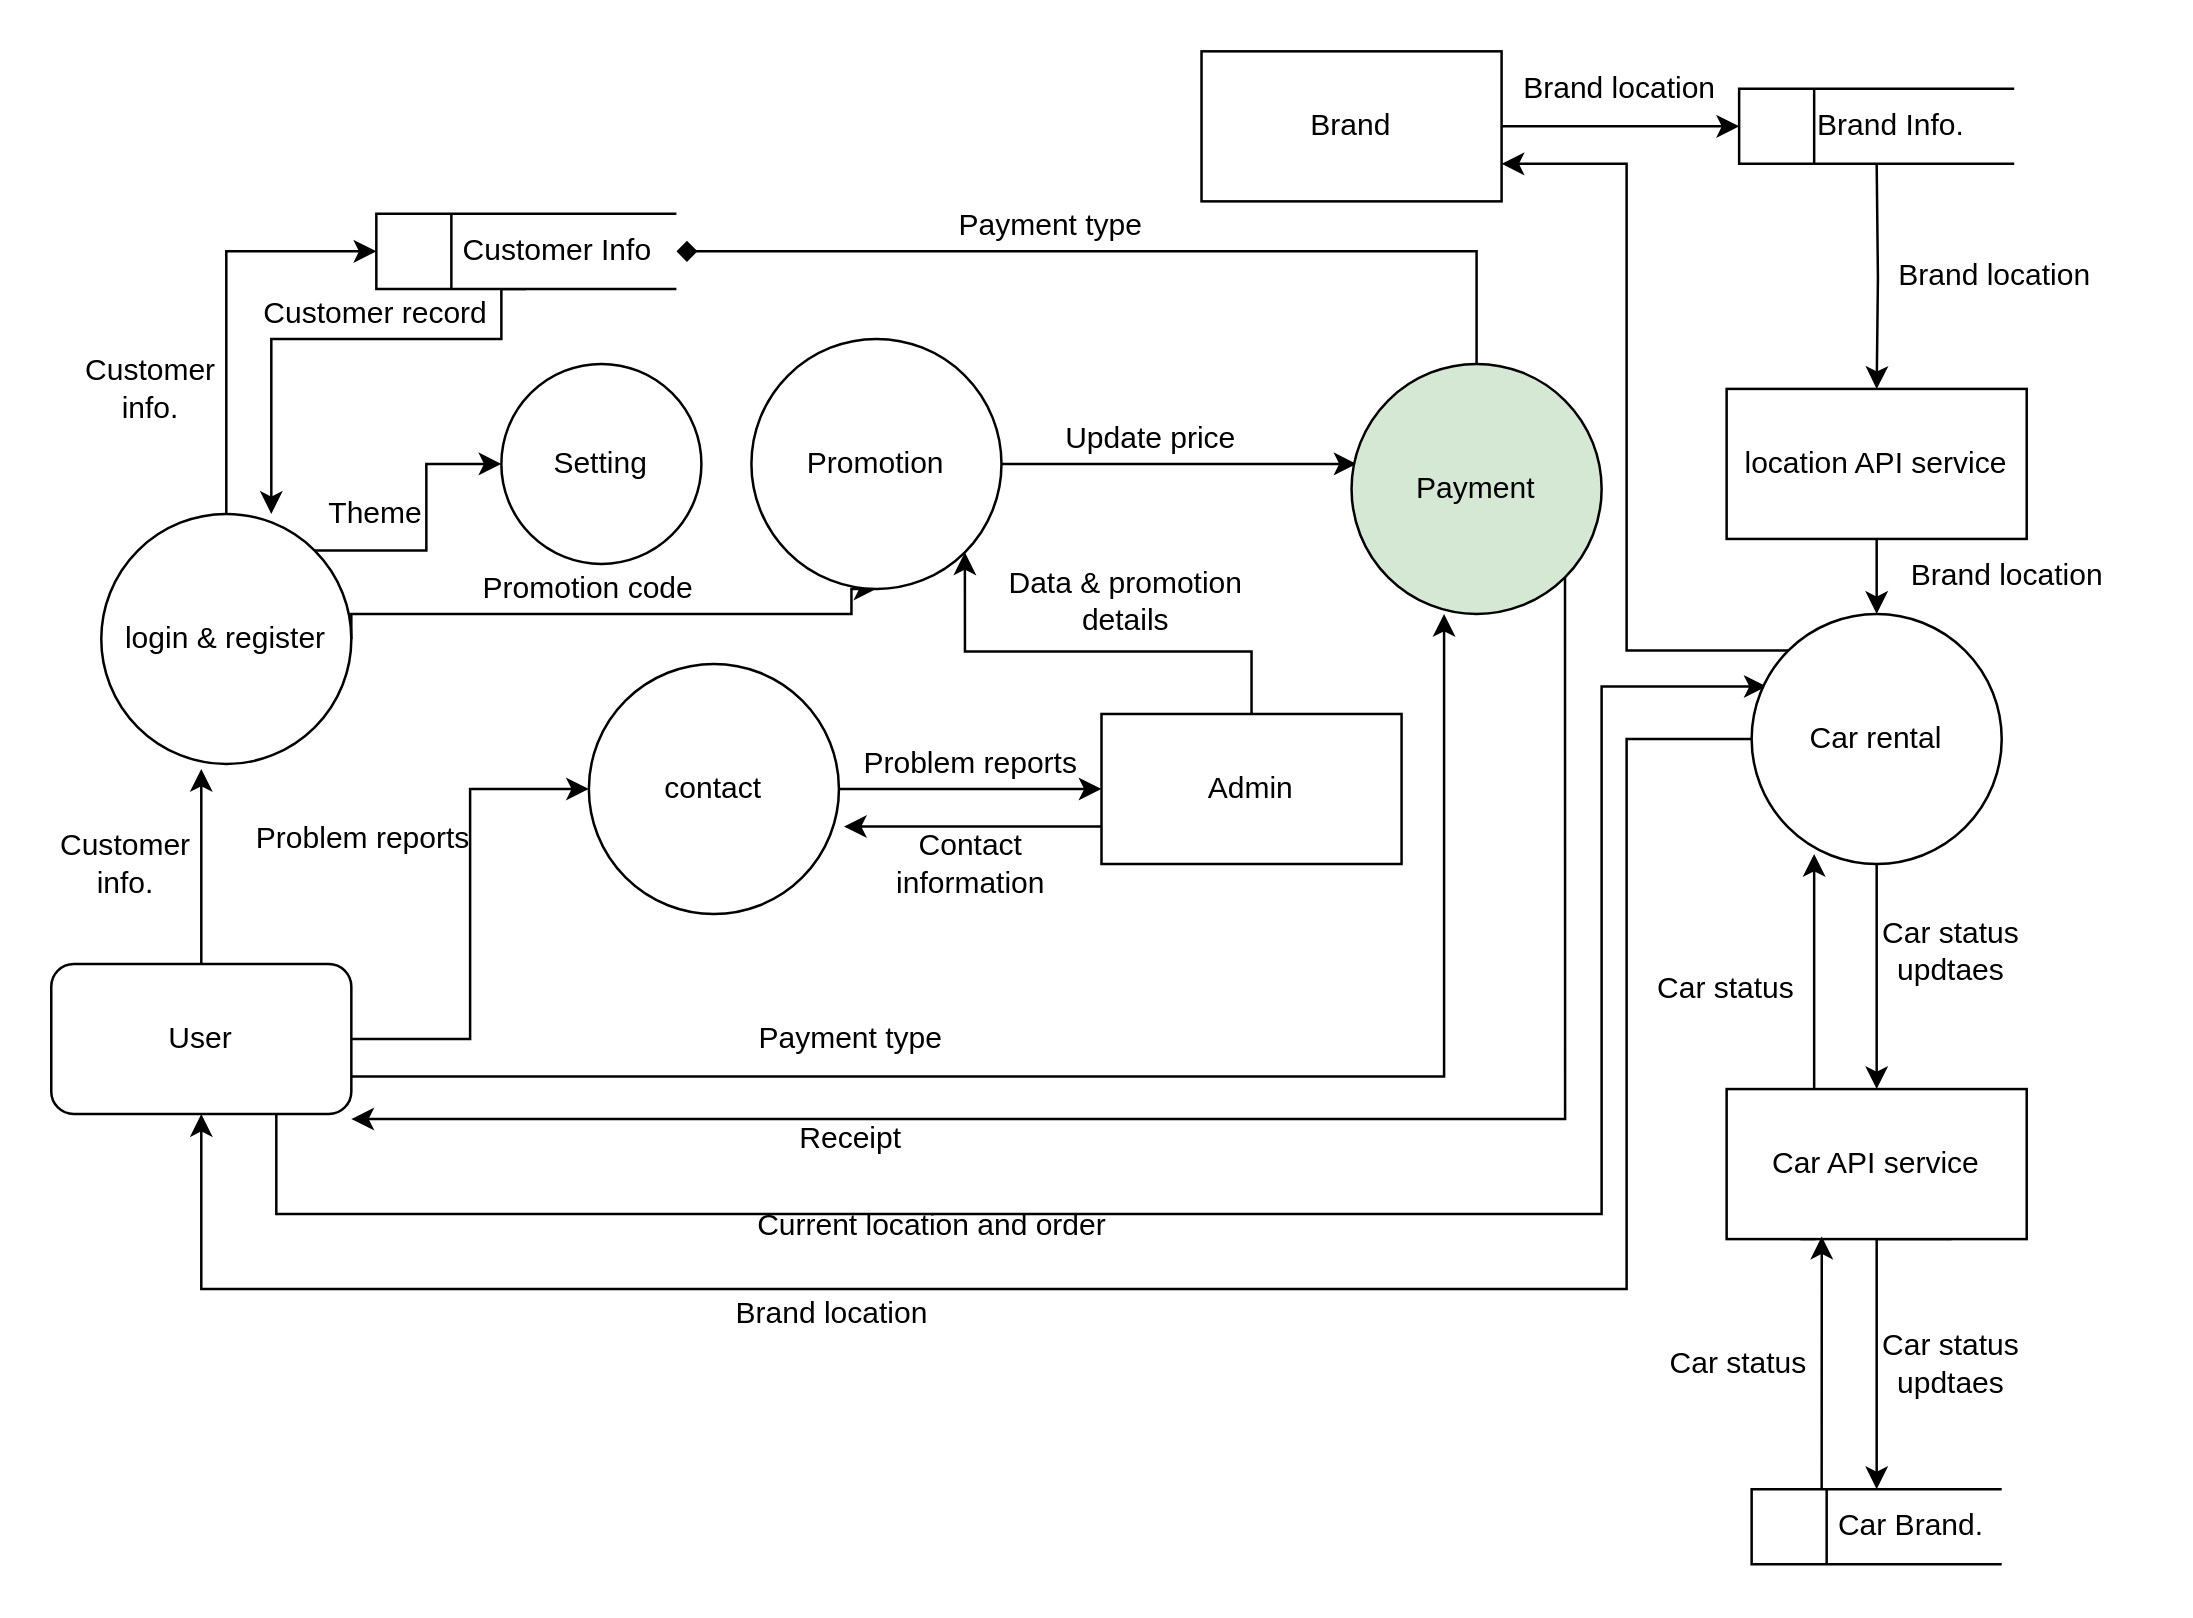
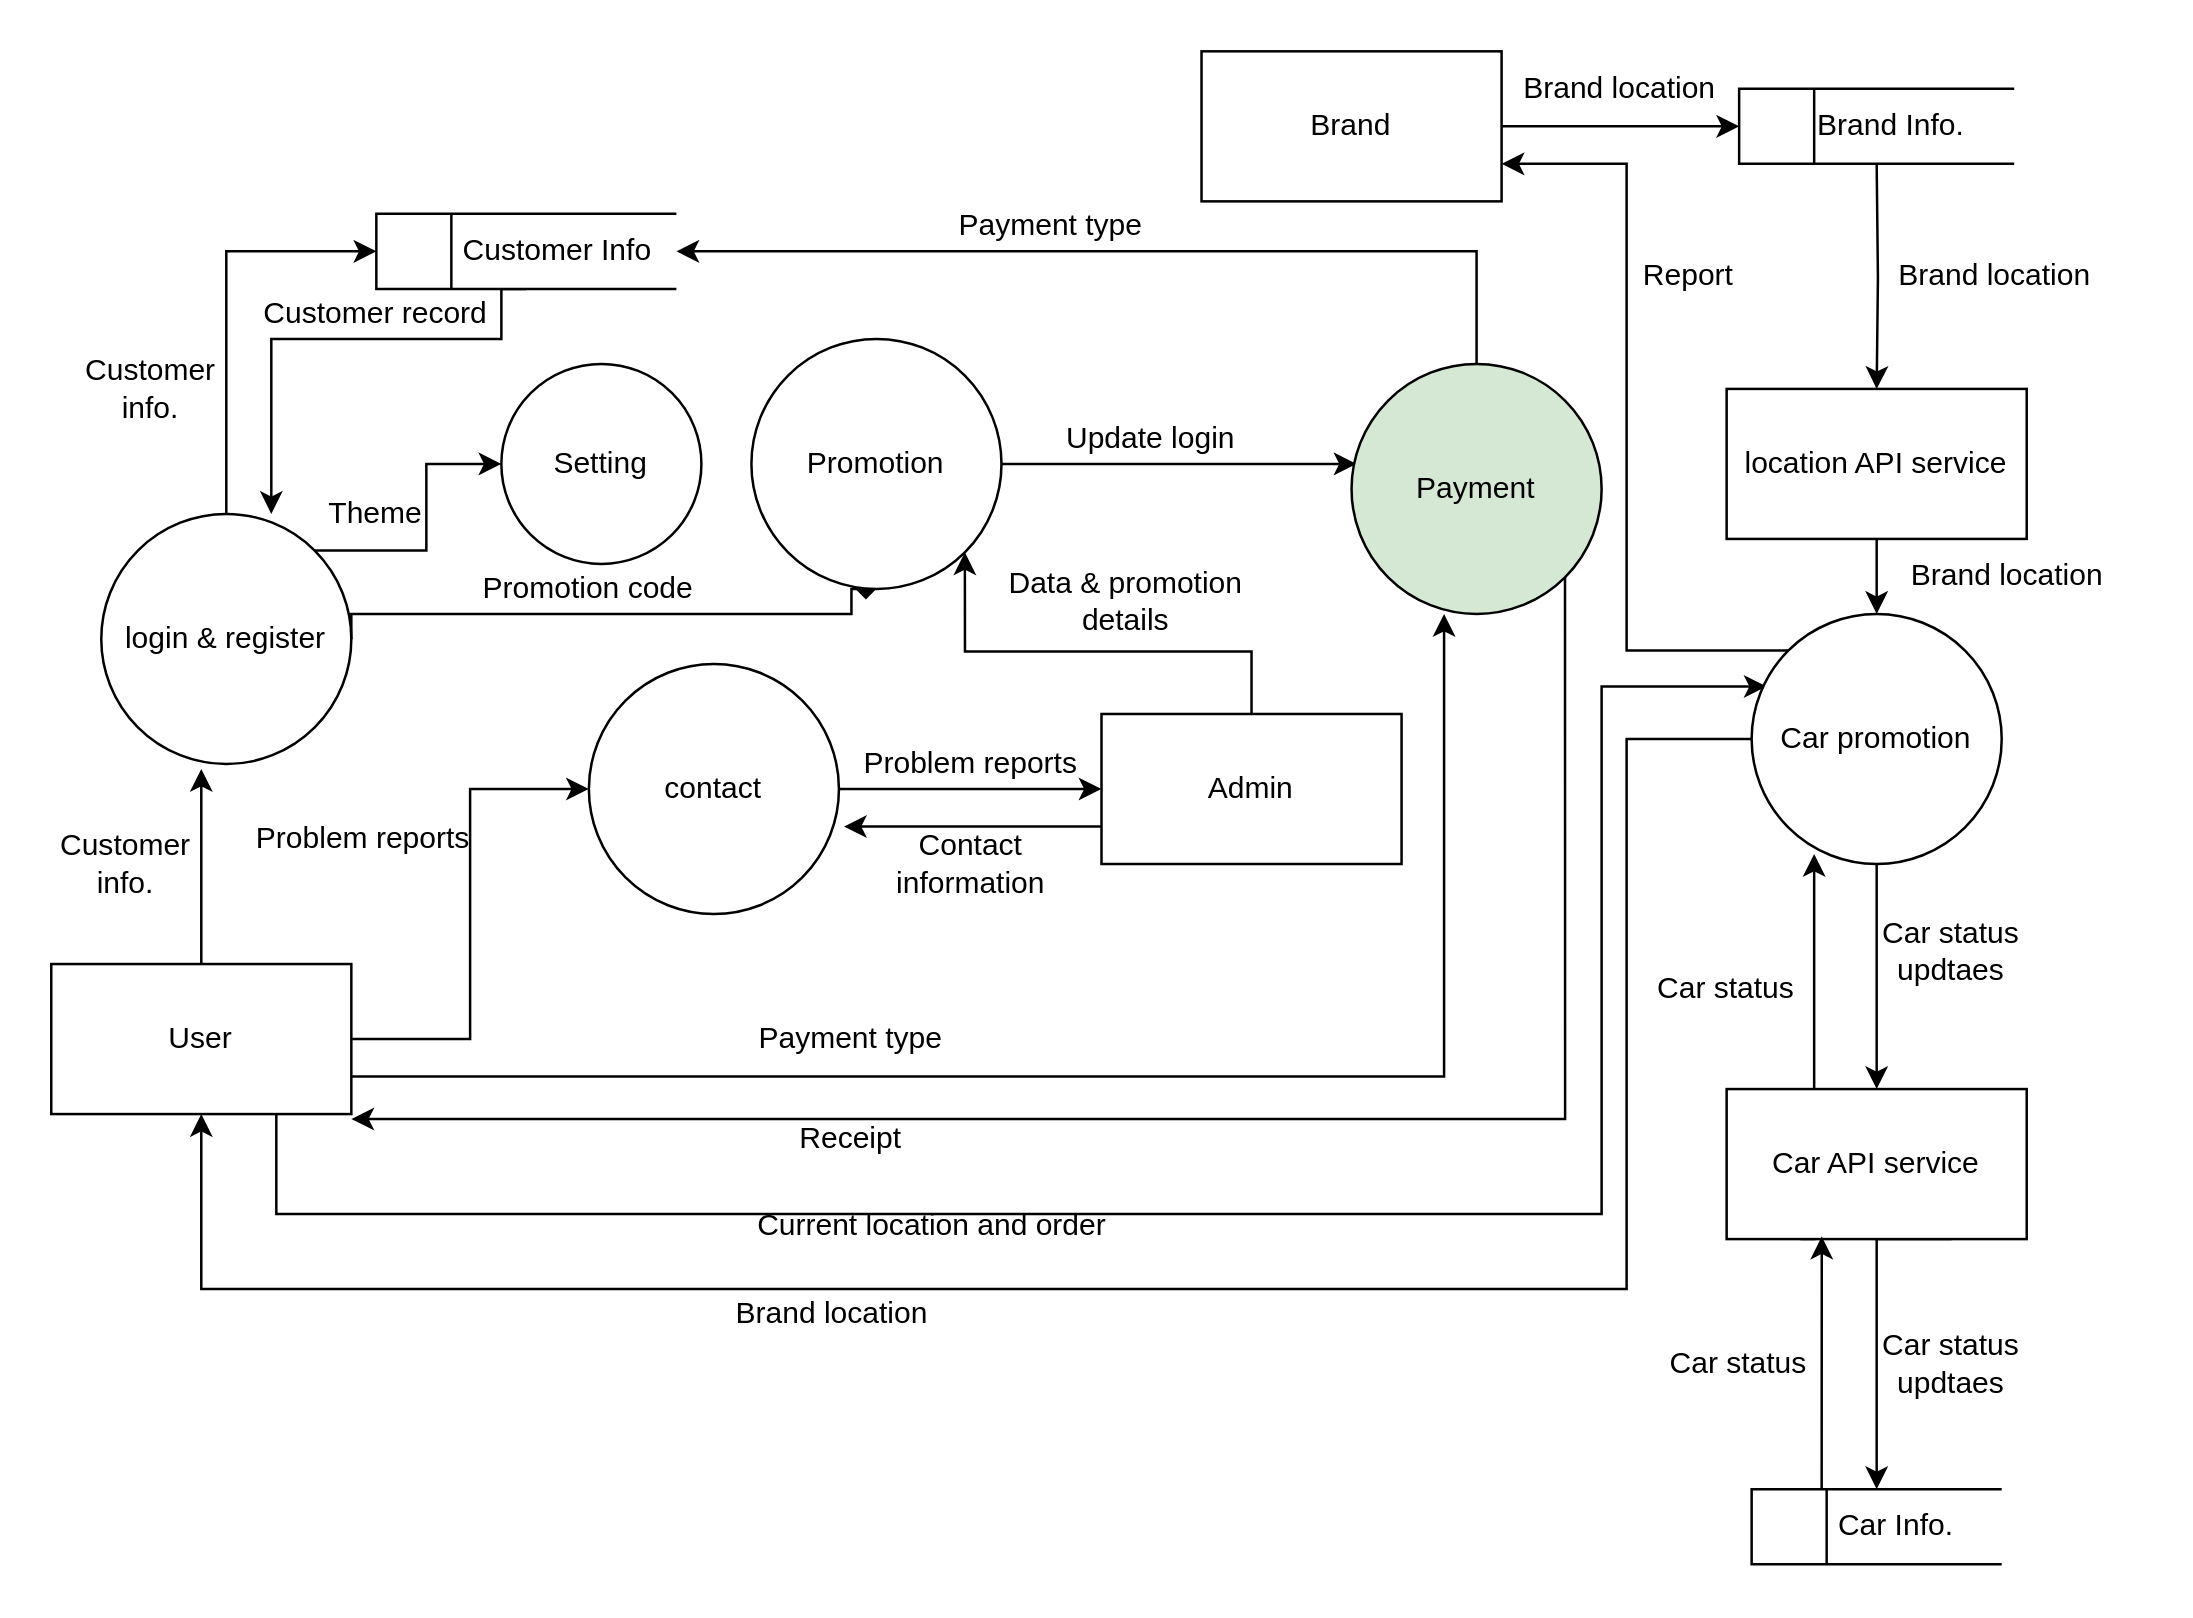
- <mxCell id="17" style="edgeStyle=orthogonalEdgeStyle;rounded=0;orthogonalLoop=1;jettySize=auto;html=1;exitX=0.5;exitY=0;exitDx=0;exitDy=0;entryX=1;entryY=0.5;entryDx=0;entryDy=0;endArrow=diamond;" edge="1" parent="1" source="19" target="46"><mxGeometry relative="1" as="geometry" /></mxCell>
+ <mxCell id="17" style="edgeStyle=orthogonalEdgeStyle;rounded=0;orthogonalLoop=1;jettySize=auto;html=1;exitX=0.5;exitY=0;exitDx=0;exitDy=0;entryX=1;entryY=0.5;entryDx=0;entryDy=0;" edge="1" parent="1" source="19" target="46"><mxGeometry relative="1" as="geometry" /></mxCell>
+ <mxCell id="61" value="Report" style="text;html=1;strokeColor=none;fillColor=none;align=center;verticalAlign=middle;whiteSpace=wrap;rounded=0;" vertex="1" parent="1"><mxGeometry x="655" y="100" width="40" height="20" as="geometry" /></mxCell>
- <mxCell id="37" value="Update price" style="text;html=1;strokeColor=none;fillColor=none;align=center;verticalAlign=middle;whiteSpace=wrap;rounded=0;" parent="1" vertex="1"><mxGeometry x="420" y="165" width="80" height="20" as="geometry" /></mxCell>
+ <mxCell id="37" value="Update login" style="text;html=1;strokeColor=none;fillColor=none;align=center;verticalAlign=middle;whiteSpace=wrap;rounded=0;" parent="1" vertex="1"><mxGeometry x="420" y="165" width="80" height="20" as="geometry" /></mxCell>
- <mxCell id="2" style="edgeStyle=orthogonalEdgeStyle;rounded=0;orthogonalLoop=1;jettySize=auto;html=1;exitX=1;exitY=0.5;exitDx=0;exitDy=0;entryX=0.5;entryY=1;entryDx=0;entryDy=0;" edge="1" parent="1" source="5" target="7"><mxGeometry relative="1" as="geometry"><Array as="points"><mxPoint x="140" y="245" /><mxPoint x="340" y="245" /></Array></mxGeometry></mxCell>
+ <mxCell id="2" style="edgeStyle=orthogonalEdgeStyle;rounded=0;orthogonalLoop=1;jettySize=auto;html=1;exitX=1;exitY=0.5;exitDx=0;exitDy=0;entryX=0.5;entryY=1;entryDx=0;entryDy=0;endArrow=diamond;" edge="1" parent="1" source="5" target="7"><mxGeometry relative="1" as="geometry"><Array as="points"><mxPoint x="140" y="245" /><mxPoint x="340" y="245" /></Array></mxGeometry></mxCell>
- <mxCell id="23" value="Car rental" style="ellipse;whiteSpace=wrap;html=1;aspect=fixed;" parent="1" vertex="1"><mxGeometry x="700" y="245" width="100" height="100" as="geometry" /></mxCell>
+ <mxCell id="23" value="Car promotion" style="ellipse;whiteSpace=wrap;html=1;aspect=fixed;" parent="1" vertex="1"><mxGeometry x="700" y="245" width="100" height="100" as="geometry" /></mxCell>
- <mxCell id="15" value="User" style="whiteSpace=wrap;html=1;rounded=1;" parent="1" vertex="1"><mxGeometry y="385" width="120" height="60" as="geometry" x="20" /></mxCell>
+ <mxCell id="15" value="User" style="rounded=0;whiteSpace=wrap;html=1;" parent="1" vertex="1"><mxGeometry y="385" width="120" height="60" as="geometry" x="20" /></mxCell>
- <mxCell id="49" value="&amp;nbsp; &amp;nbsp; &amp;nbsp; &amp;nbsp; &amp;nbsp;Car Brand." style="html=1;dashed=0;whitespace=wrap;shape=mxgraph.dfd.dataStoreID;align=left;spacingLeft=3;points=[[0,0],[0.5,0],[1,0],[0,0.5],[1,0.5],[0,1],[0.5,1],[1,1]];" vertex="1" parent="1"><mxGeometry x="700" y="595" width="100" height="30" as="geometry" /></mxCell>
+ <mxCell id="49" value="&amp;nbsp; &amp;nbsp; &amp;nbsp; &amp;nbsp; &amp;nbsp;Car Info." style="html=1;dashed=0;whitespace=wrap;shape=mxgraph.dfd.dataStoreID;align=left;spacingLeft=3;points=[[0,0],[0.5,0],[1,0],[0,0.5],[1,0.5],[0,1],[0.5,1],[1,1]];" vertex="1" parent="1"><mxGeometry x="700" y="595" width="100" height="30" as="geometry" /></mxCell>
